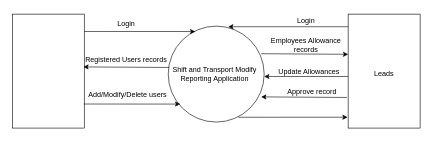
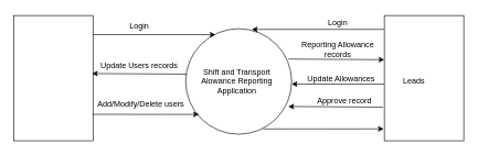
- <mxCell id="12" value="Employees Allowance records" style="text;html=1;strokeColor=none;fillColor=none;align=center;verticalAlign=middle;whiteSpace=wrap;rounded=0;" parent="1" vertex="1"><mxGeometry x="440" y="59" width="140" height="30" as="geometry" /></mxCell>
+ <mxCell id="12" value="Reporting Allowance records" style="text;html=1;strokeColor=none;fillColor=none;align=center;verticalAlign=middle;whiteSpace=wrap;rounded=0;" parent="1" vertex="1"><mxGeometry x="440" y="59" width="140" height="30" as="geometry" /></mxCell>
- <mxCell id="16" value="Registered Users records" style="text;html=1;strokeColor=none;fillColor=none;align=center;verticalAlign=middle;whiteSpace=wrap;rounded=0;" parent="1" vertex="1"><mxGeometry x="140" y="84" width="140" height="30" as="geometry" /></mxCell>
+ <mxCell id="16" value="Update Users records" style="text;html=1;strokeColor=none;fillColor=none;align=center;verticalAlign=middle;whiteSpace=wrap;rounded=0;" parent="1" vertex="1"><mxGeometry x="140" y="84" width="140" height="30" as="geometry" /></mxCell>
- <mxCell id="5" value="Shift and Transport Modify Reporting Application" style="text;html=1;strokeColor=none;fillColor=none;align=center;verticalAlign=middle;whiteSpace=wrap;rounded=0;" parent="1" vertex="1"><mxGeometry x="280" y="73" width="155" height="100" as="geometry" /></mxCell>
+ <mxCell id="5" value="Shift and Transport Alowance Reporting Application" style="text;html=1;strokeColor=none;fillColor=none;align=center;verticalAlign=middle;whiteSpace=wrap;rounded=0;" parent="1" vertex="1"><mxGeometry x="280" y="73" width="155" height="100" as="geometry" /></mxCell>
- <mxCell id="6" value="Leads" style="text;html=1;strokeColor=none;fillColor=none;align=center;verticalAlign=middle;whiteSpace=wrap;rounded=0;" parent="1" vertex="1"><mxGeometry x="610" y="108" width="60" height="30" as="geometry" /></mxCell>
+ <mxCell id="6" value="Leads" style="text;html=1;strokeColor=none;fillColor=none;align=center;verticalAlign=middle;whiteSpace=wrap;rounded=0;" parent="1" vertex="1"><mxGeometry x="595" y="108" width="60" height="30" as="geometry" /></mxCell>
